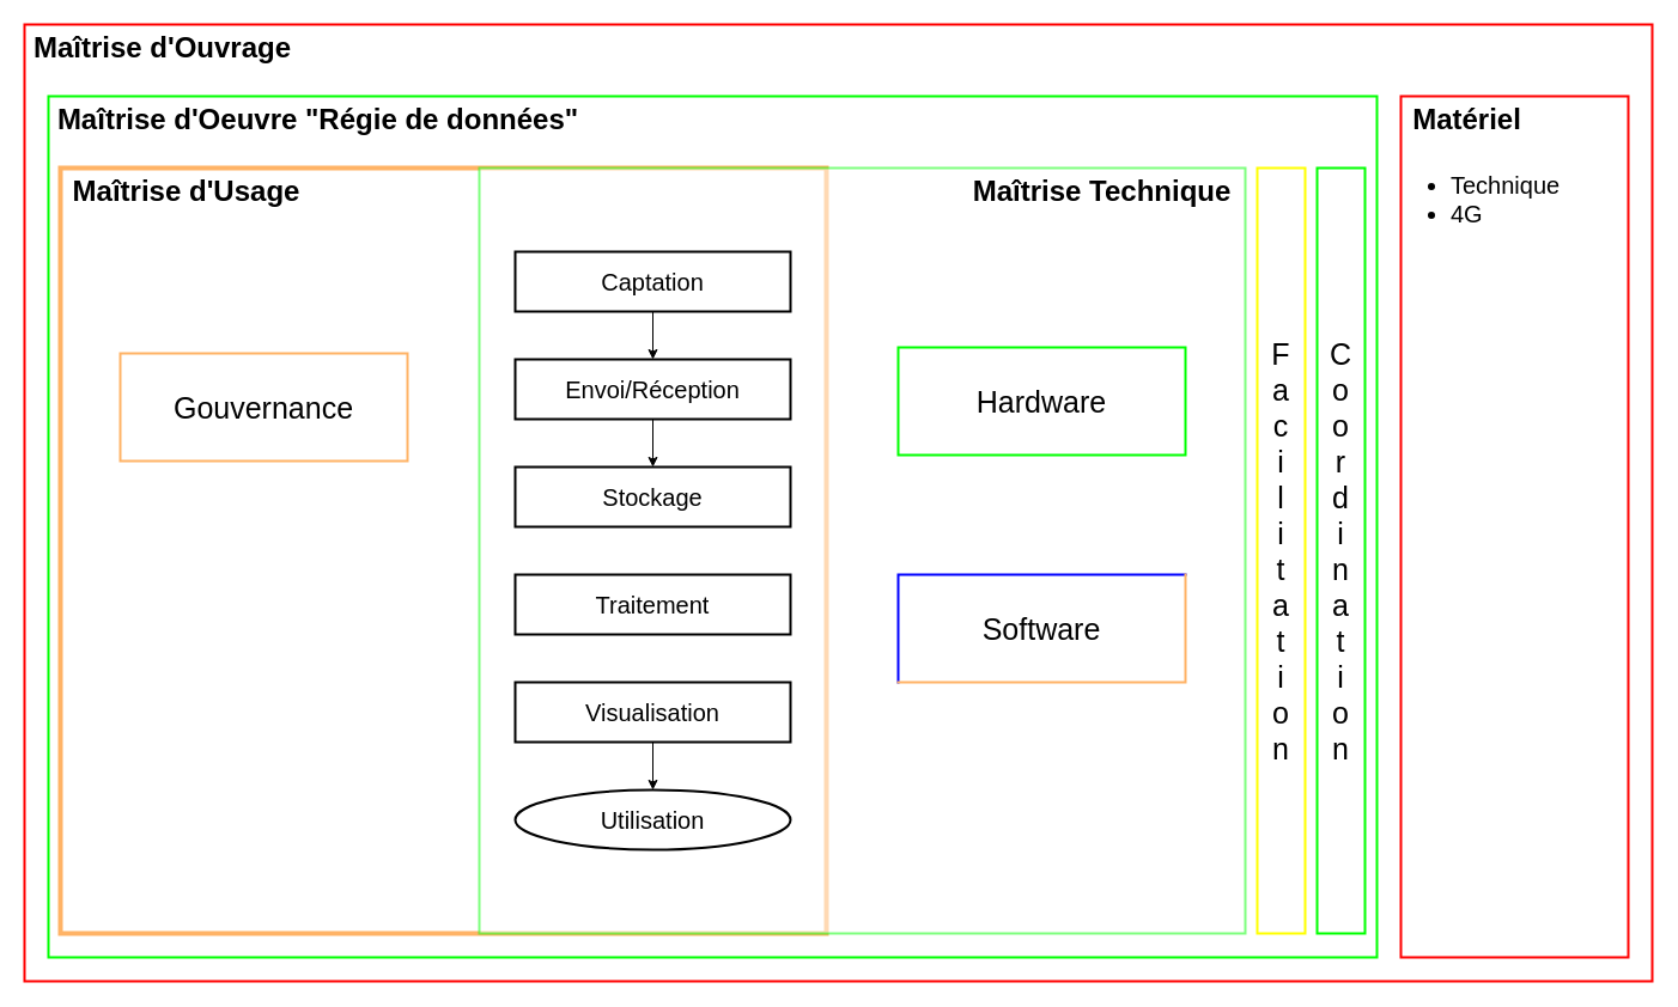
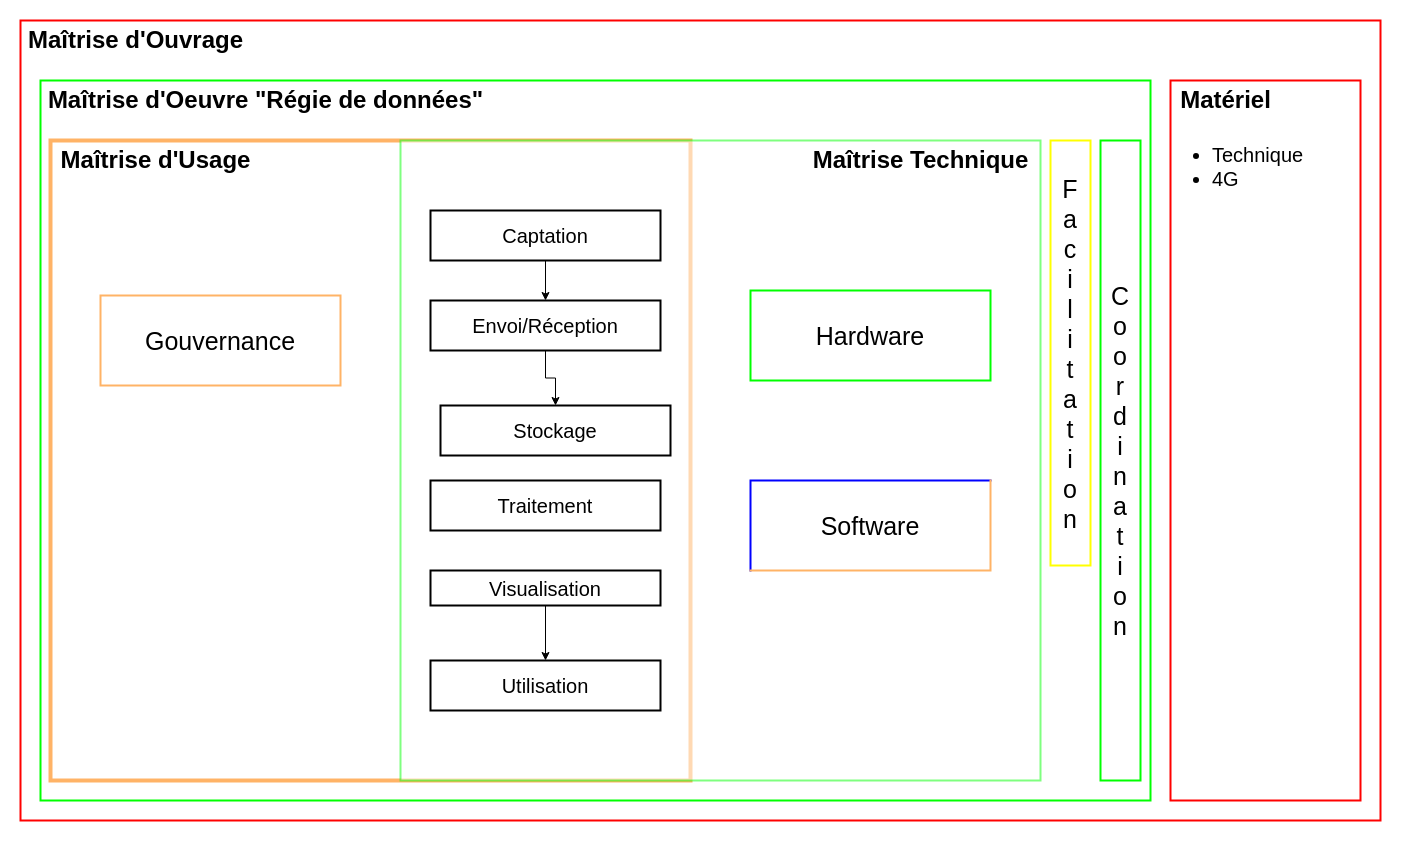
- <mxCell id="18" value="&lt;font style=&quot;font-size: 20px&quot;&gt;Stockage&lt;/font&gt;" style="rounded=0;whiteSpace=wrap;html=1;shadow=0;glass=0;comic=0;strokeColor=#000000;strokeWidth=2;gradientColor=none;" parent="1" vertex="1"><mxGeometry x="430" y="390" width="230" height="50" as="geometry" /></mxCell>
+ <mxCell id="18" value="&lt;font style=&quot;font-size: 20px&quot;&gt;Stockage&lt;/font&gt;" style="rounded=0;whiteSpace=wrap;html=1;shadow=0;glass=0;comic=0;strokeColor=#000000;strokeWidth=2;gradientColor=none;" parent="1" vertex="1"><mxGeometry x="440" y="405" width="230" height="50" as="geometry" /></mxCell>
- <mxCell id="7" value="&lt;div&gt;&lt;font style=&quot;font-size: 25px&quot;&gt;F&lt;/font&gt;&lt;/div&gt;&lt;div&gt;&lt;font style=&quot;font-size: 25px&quot;&gt;a&lt;/font&gt;&lt;/div&gt;&lt;div&gt;&lt;font style=&quot;font-size: 25px&quot;&gt;c&lt;/font&gt;&lt;/div&gt;&lt;div&gt;&lt;font style=&quot;font-size: 25px&quot;&gt;i&lt;/font&gt;&lt;/div&gt;&lt;div&gt;&lt;font style=&quot;font-size: 25px&quot;&gt;l&lt;/font&gt;&lt;/div&gt;&lt;div&gt;&lt;font style=&quot;font-size: 25px&quot;&gt;i&lt;/font&gt;&lt;/div&gt;&lt;div&gt;&lt;font style=&quot;font-size: 25px&quot;&gt;t&lt;/font&gt;&lt;/div&gt;&lt;div&gt;&lt;font style=&quot;font-size: 25px&quot;&gt;a&lt;/font&gt;&lt;/div&gt;&lt;div&gt;&lt;font style=&quot;font-size: 25px&quot;&gt;t&lt;/font&gt;&lt;/div&gt;&lt;div&gt;&lt;font style=&quot;font-size: 25px&quot;&gt;i&lt;/font&gt;&lt;/div&gt;&lt;div&gt;&lt;font style=&quot;font-size: 25px&quot;&gt;o&lt;/font&gt;&lt;/div&gt;&lt;div&gt;&lt;font style=&quot;font-size: 25px&quot;&gt;n&lt;/font&gt;&lt;/div&gt;" style="rounded=0;whiteSpace=wrap;html=1;strokeColor=#FFFF00;strokeWidth=2;" parent="1" vertex="1"><mxGeometry x="1050" y="140" width="40" height="640" as="geometry" /></mxCell>
+ <mxCell id="7" value="&lt;div&gt;&lt;font style=&quot;font-size: 25px&quot;&gt;F&lt;/font&gt;&lt;/div&gt;&lt;div&gt;&lt;font style=&quot;font-size: 25px&quot;&gt;a&lt;/font&gt;&lt;/div&gt;&lt;div&gt;&lt;font style=&quot;font-size: 25px&quot;&gt;c&lt;/font&gt;&lt;/div&gt;&lt;div&gt;&lt;font style=&quot;font-size: 25px&quot;&gt;i&lt;/font&gt;&lt;/div&gt;&lt;div&gt;&lt;font style=&quot;font-size: 25px&quot;&gt;l&lt;/font&gt;&lt;/div&gt;&lt;div&gt;&lt;font style=&quot;font-size: 25px&quot;&gt;i&lt;/font&gt;&lt;/div&gt;&lt;div&gt;&lt;font style=&quot;font-size: 25px&quot;&gt;t&lt;/font&gt;&lt;/div&gt;&lt;div&gt;&lt;font style=&quot;font-size: 25px&quot;&gt;a&lt;/font&gt;&lt;/div&gt;&lt;div&gt;&lt;font style=&quot;font-size: 25px&quot;&gt;t&lt;/font&gt;&lt;/div&gt;&lt;div&gt;&lt;font style=&quot;font-size: 25px&quot;&gt;i&lt;/font&gt;&lt;/div&gt;&lt;div&gt;&lt;font style=&quot;font-size: 25px&quot;&gt;o&lt;/font&gt;&lt;/div&gt;&lt;div&gt;&lt;font style=&quot;font-size: 25px&quot;&gt;n&lt;/font&gt;&lt;/div&gt;" style="rounded=0;whiteSpace=wrap;html=1;strokeColor=#FFFF00;strokeWidth=2;" parent="1" vertex="1"><mxGeometry x="1050" y="140" width="40" height="425" as="geometry" /></mxCell>
- <mxCell id="21" value="&lt;font style=&quot;font-size: 20px&quot;&gt;Visualisation&lt;/font&gt;" style="rounded=0;whiteSpace=wrap;html=1;shadow=0;glass=0;comic=0;strokeColor=#000000;strokeWidth=2;gradientColor=none;" parent="1" vertex="1"><mxGeometry x="430" y="570" width="230" height="50" as="geometry" /></mxCell>
+ <mxCell id="21" value="&lt;font style=&quot;font-size: 20px&quot;&gt;Visualisation&lt;/font&gt;" style="rounded=0;whiteSpace=wrap;html=1;shadow=0;glass=0;comic=0;strokeColor=#000000;strokeWidth=2;gradientColor=none;" parent="1" vertex="1"><mxGeometry x="430" y="570" width="230" height="35" as="geometry" /></mxCell>
- <mxCell id="22" value="&lt;font style=&quot;font-size: 20px&quot;&gt;Utilisation&lt;/font&gt;" style="ellipse;whiteSpace=wrap;html=1;shadow=0;glass=0;comic=0;strokeColor=#000000;strokeWidth=2;gradientColor=none;" parent="1" vertex="1"><mxGeometry x="430" y="660" width="230" height="50" as="geometry" /></mxCell>
+ <mxCell id="22" value="&lt;font style=&quot;font-size: 20px&quot;&gt;Utilisation&lt;/font&gt;" style="rounded=0;whiteSpace=wrap;html=1;shadow=0;glass=0;comic=0;strokeColor=#000000;strokeWidth=2;gradientColor=none;" parent="1" vertex="1"><mxGeometry x="430" y="660" width="230" height="50" as="geometry" /></mxCell>
